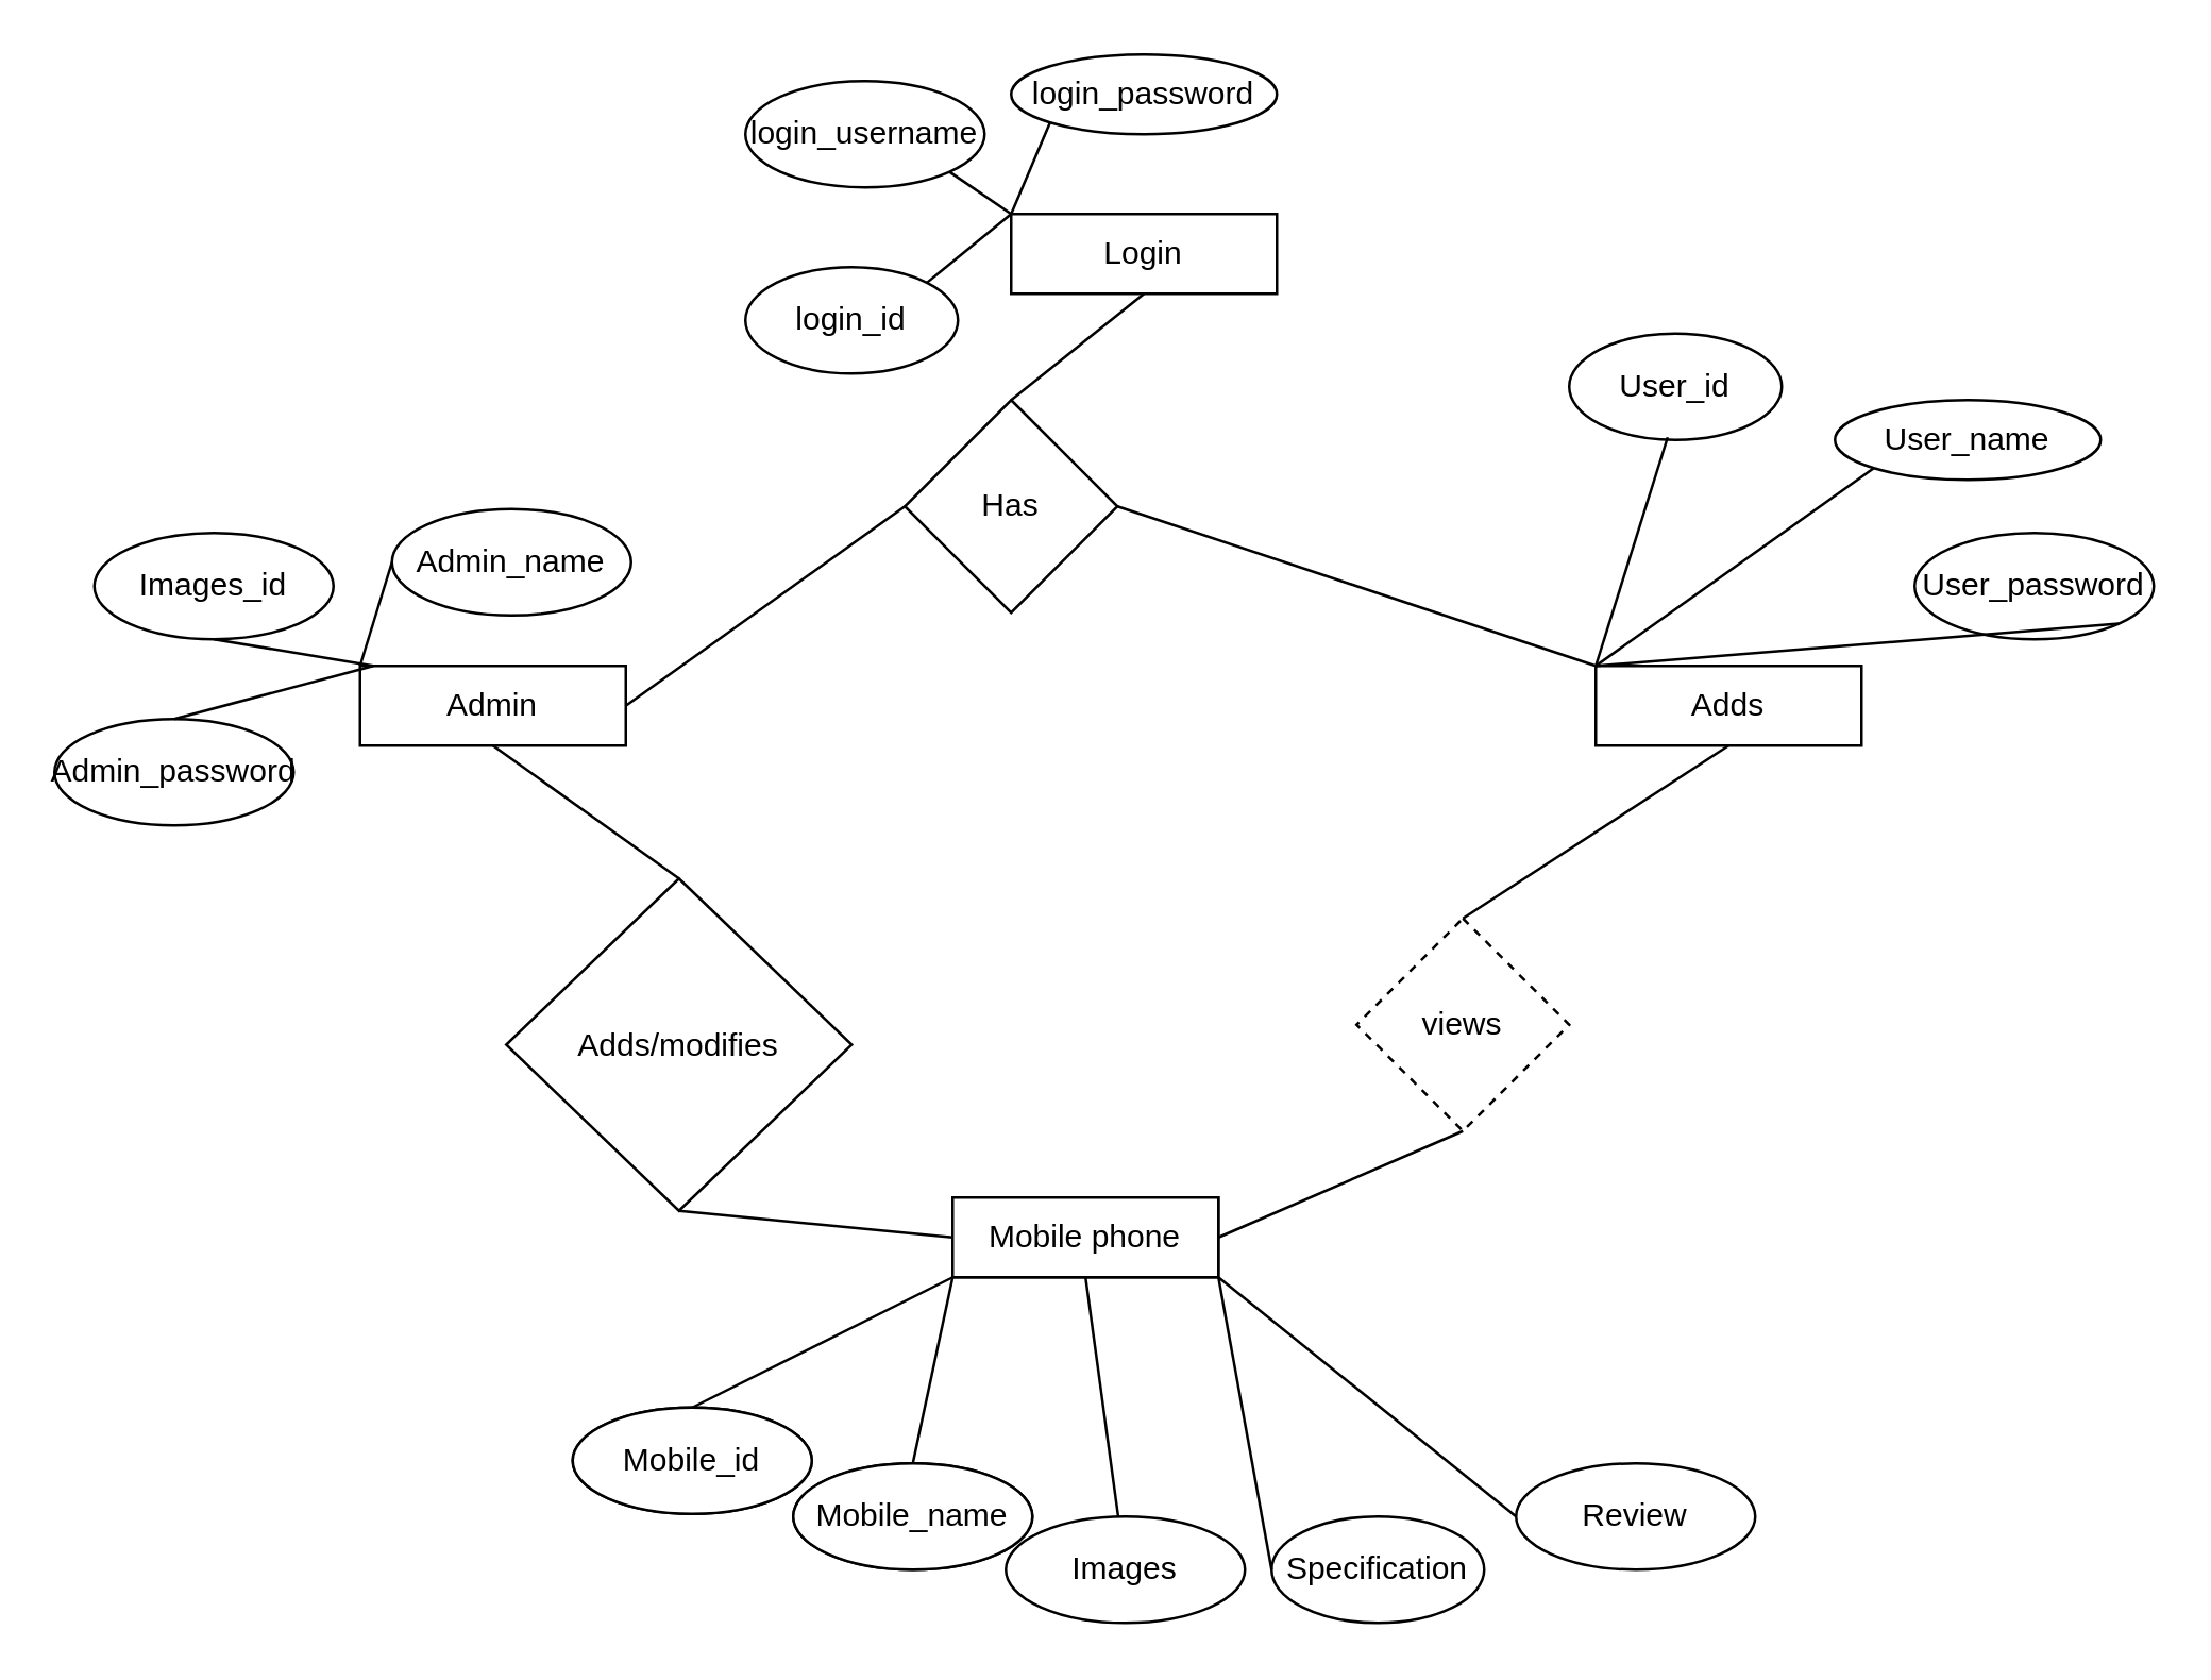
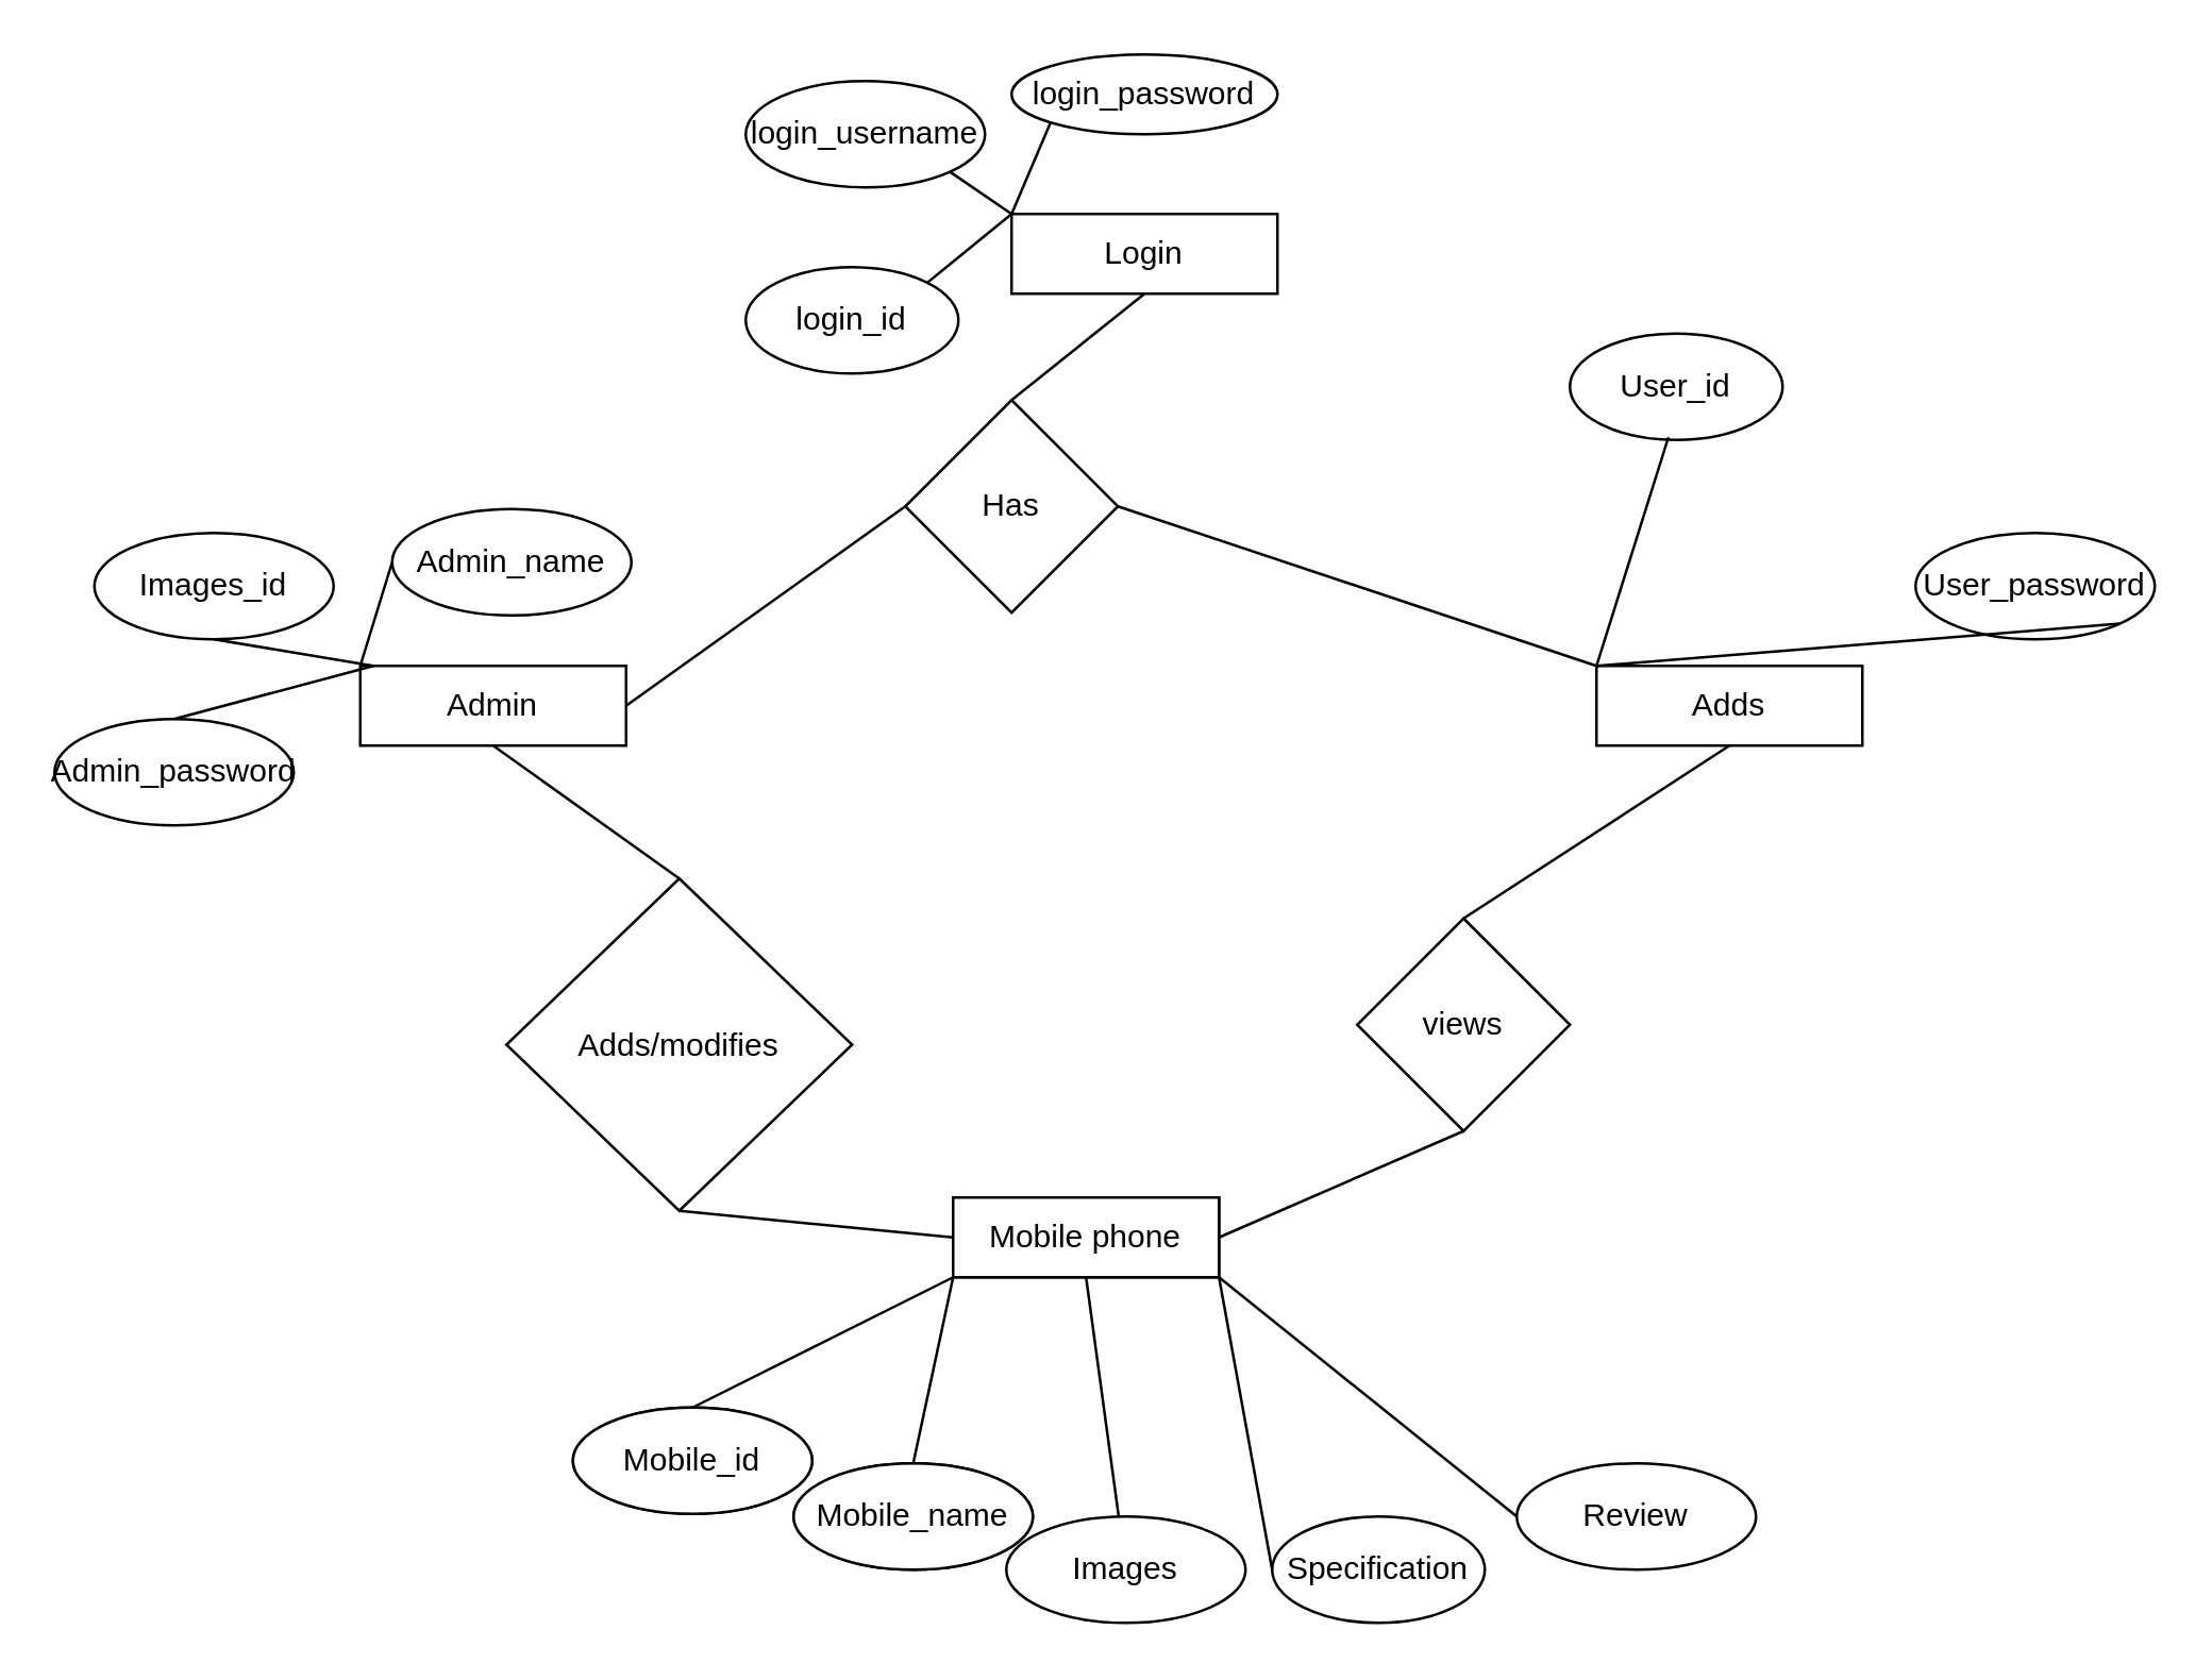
- <mxCell id="19" value="User_name" style="ellipse;whiteSpace=wrap;html=1;" parent="1" vertex="1"><mxGeometry x="690" y="150" width="100" height="30" as="geometry" /></mxCell>
- <mxCell id="21" value="" style="endArrow=none;html=1;rounded=0;exitX=0;exitY=1;exitDx=0;exitDy=0;entryX=0;entryY=0;entryDx=0;entryDy=0;" parent="1" source="19" target="16" edge="1"><mxGeometry width="50" height="50" relative="1" as="geometry"><mxPoint x="586.82" y="244.142" as="sourcePoint" /><mxPoint x="610" y="260" as="targetPoint" /></mxGeometry></mxCell>
- <mxCell id="41" value="views" style="rhombus;whiteSpace=wrap;html=1;dashed=1;" parent="1" vertex="1"><mxGeometry x="510" y="345" width="80" height="80" as="geometry" /></mxCell>
+ <mxCell id="41" value="views" style="rhombus;whiteSpace=wrap;html=1;" parent="1" vertex="1"><mxGeometry x="510" y="345" width="80" height="80" as="geometry" /></mxCell>
